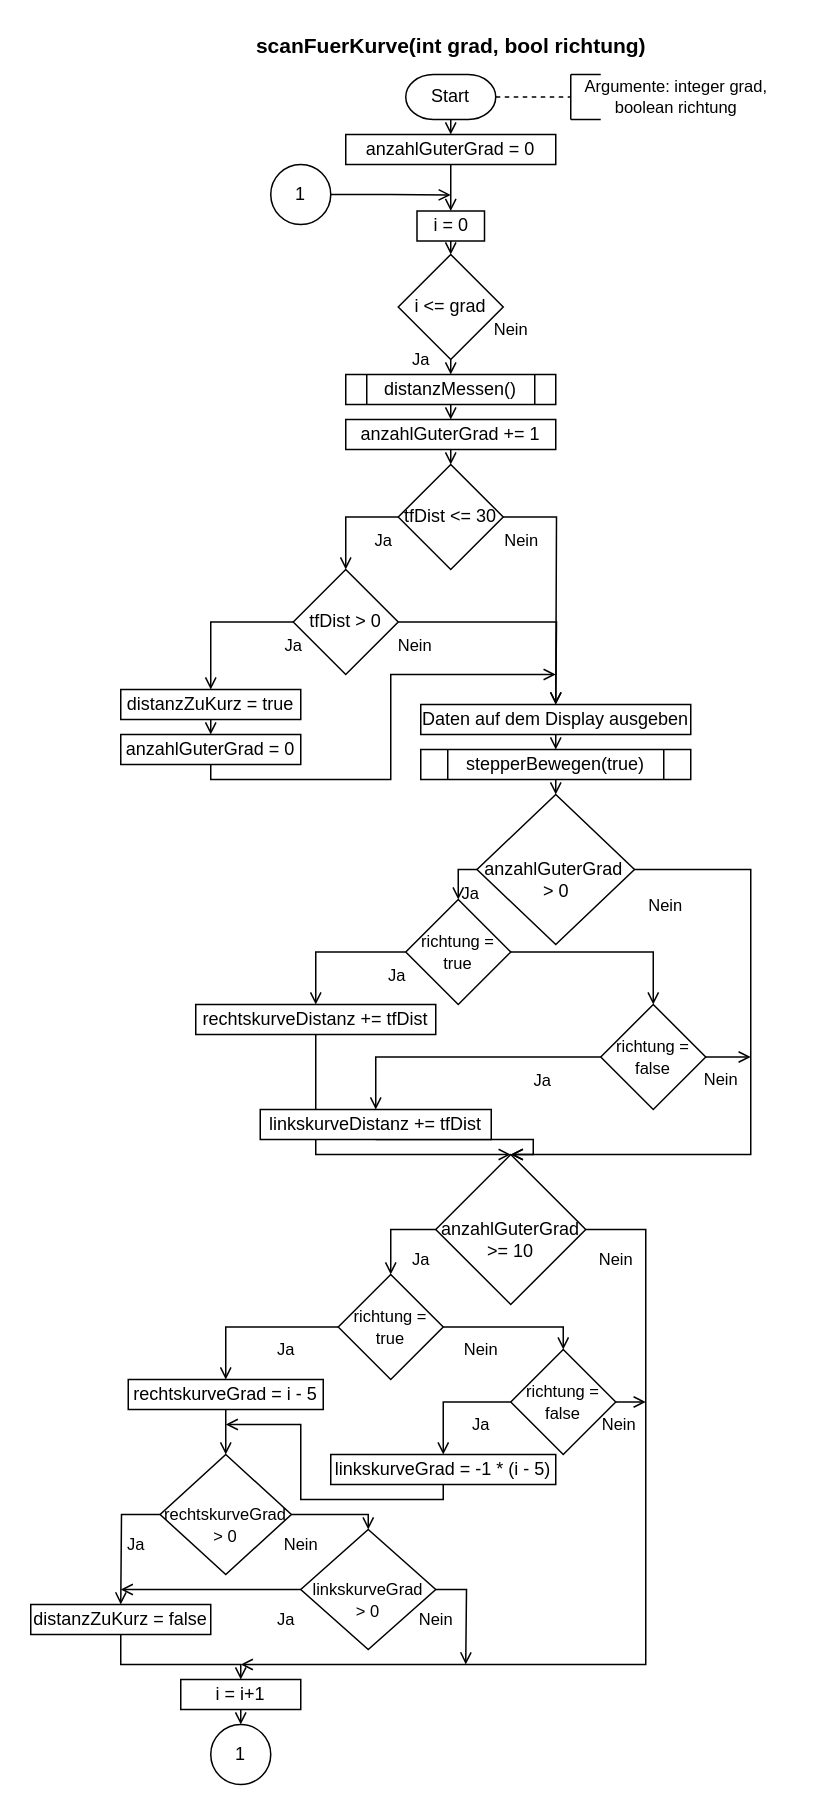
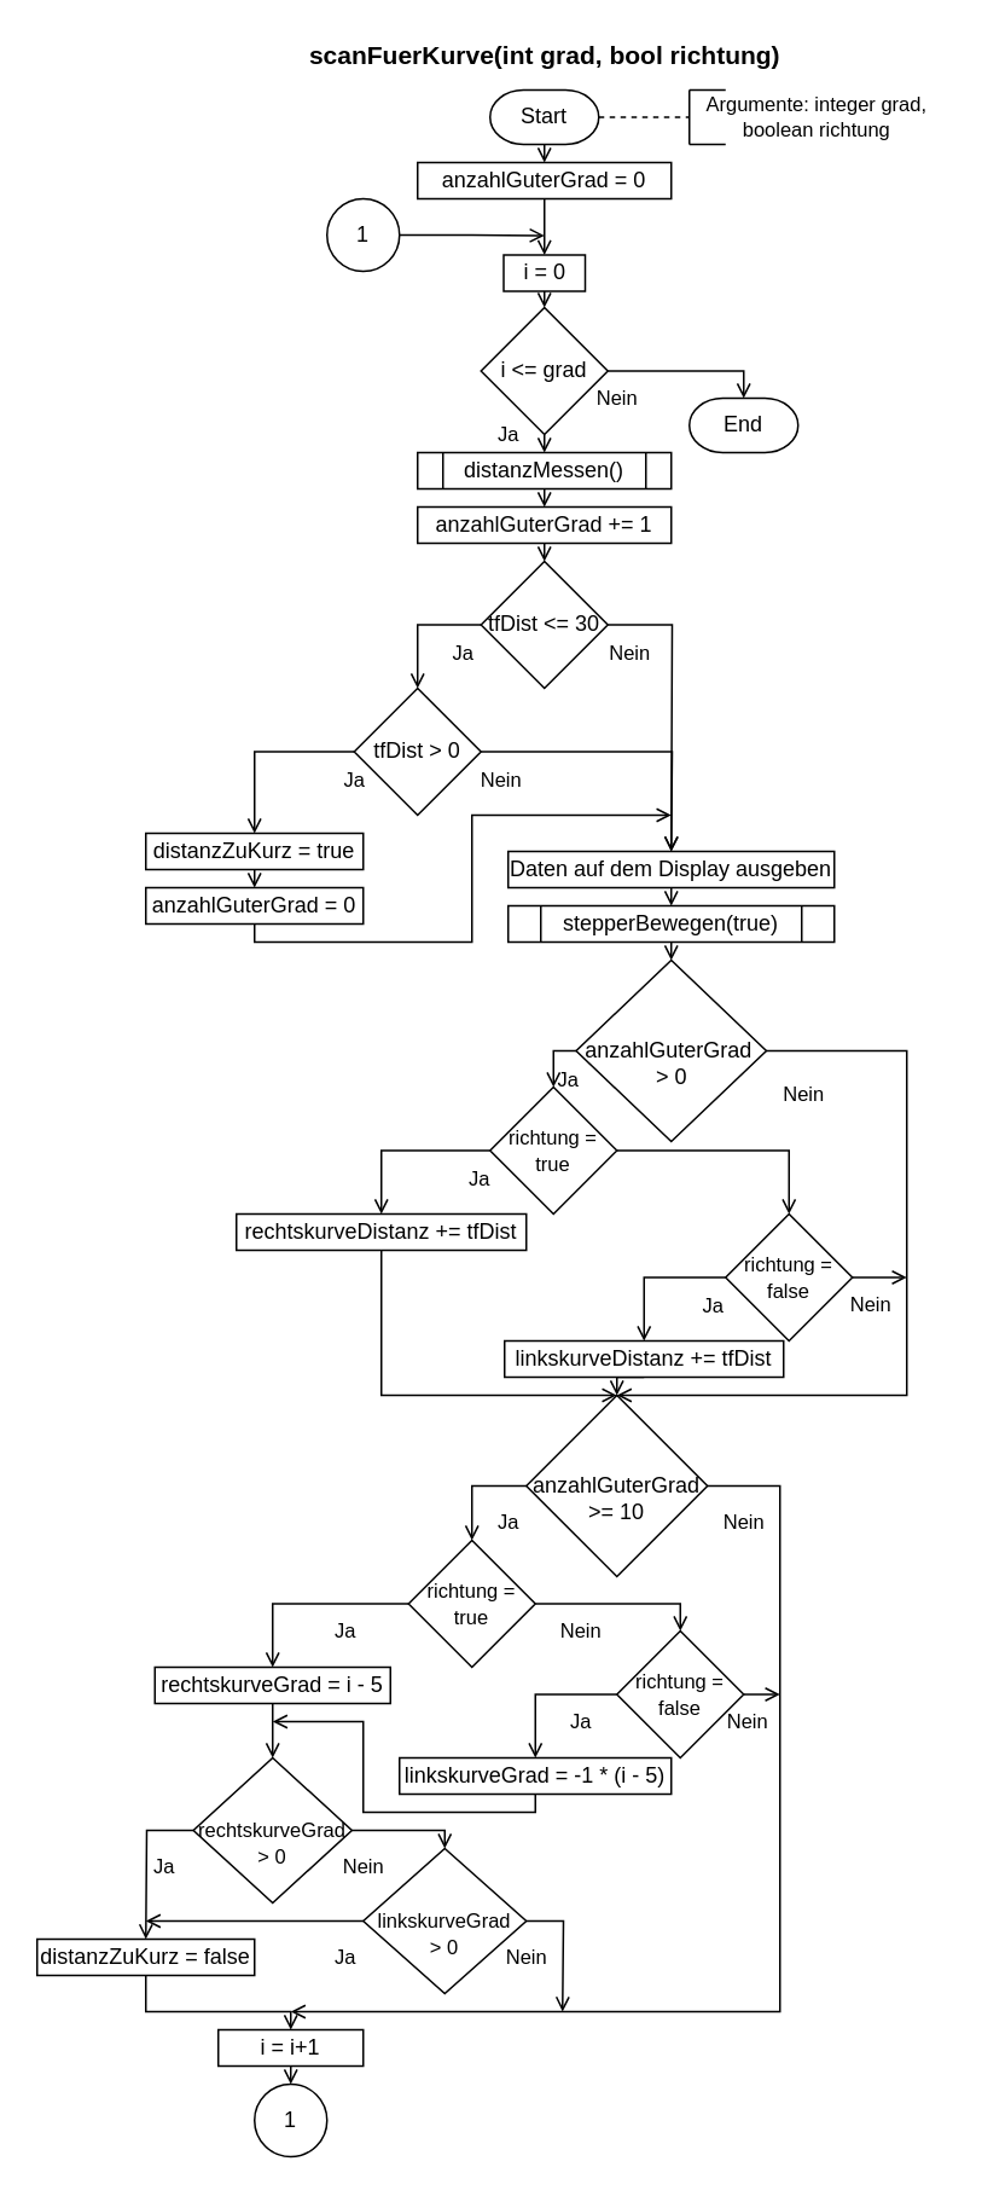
+ <mxCell id="3" style="edgeStyle=orthogonalEdgeStyle;rounded=0;orthogonalLoop=1;jettySize=auto;html=1;exitX=1;exitY=0.5;exitDx=0;exitDy=0;exitPerimeter=0;entryX=0.5;entryY=0;entryDx=0;entryDy=0;entryPerimeter=0;labelBackgroundColor=none;labelBorderColor=none;endArrow=open;endFill=0;" parent="1" source="5" target="58" edge="1"><mxGeometry relative="1" as="geometry"><mxPoint x="370" y="204" as="targetPoint" /><Array as="points"><mxPoint x="410" y="204" /></Array></mxGeometry></mxCell>
+ <mxCell id="58" value="End" style="strokeWidth=1;html=1;shape=mxgraph.flowchart.terminator;whiteSpace=wrap;rounded=1;labelBackgroundColor=none;labelBorderColor=none;" parent="1" vertex="1"><mxGeometry x="380" y="219" width="60" height="30" as="geometry" /></mxCell>
- <mxCell id="46" value="linkskurveDistanz += tfDist" style="rounded=0;whiteSpace=wrap;html=1;absoluteArcSize=1;arcSize=14;strokeWidth=1;labelBackgroundColor=none;labelBorderColor=none;" parent="1" vertex="1"><mxGeometry x="173" y="739" width="154" height="20" as="geometry" /></mxCell>
+ <mxCell id="46" value="linkskurveDistanz += tfDist" style="rounded=0;whiteSpace=wrap;html=1;absoluteArcSize=1;arcSize=14;strokeWidth=1;labelBackgroundColor=none;labelBorderColor=none;" parent="1" vertex="1"><mxGeometry x="278" y="739" width="154" height="20" as="geometry" /></mxCell>
